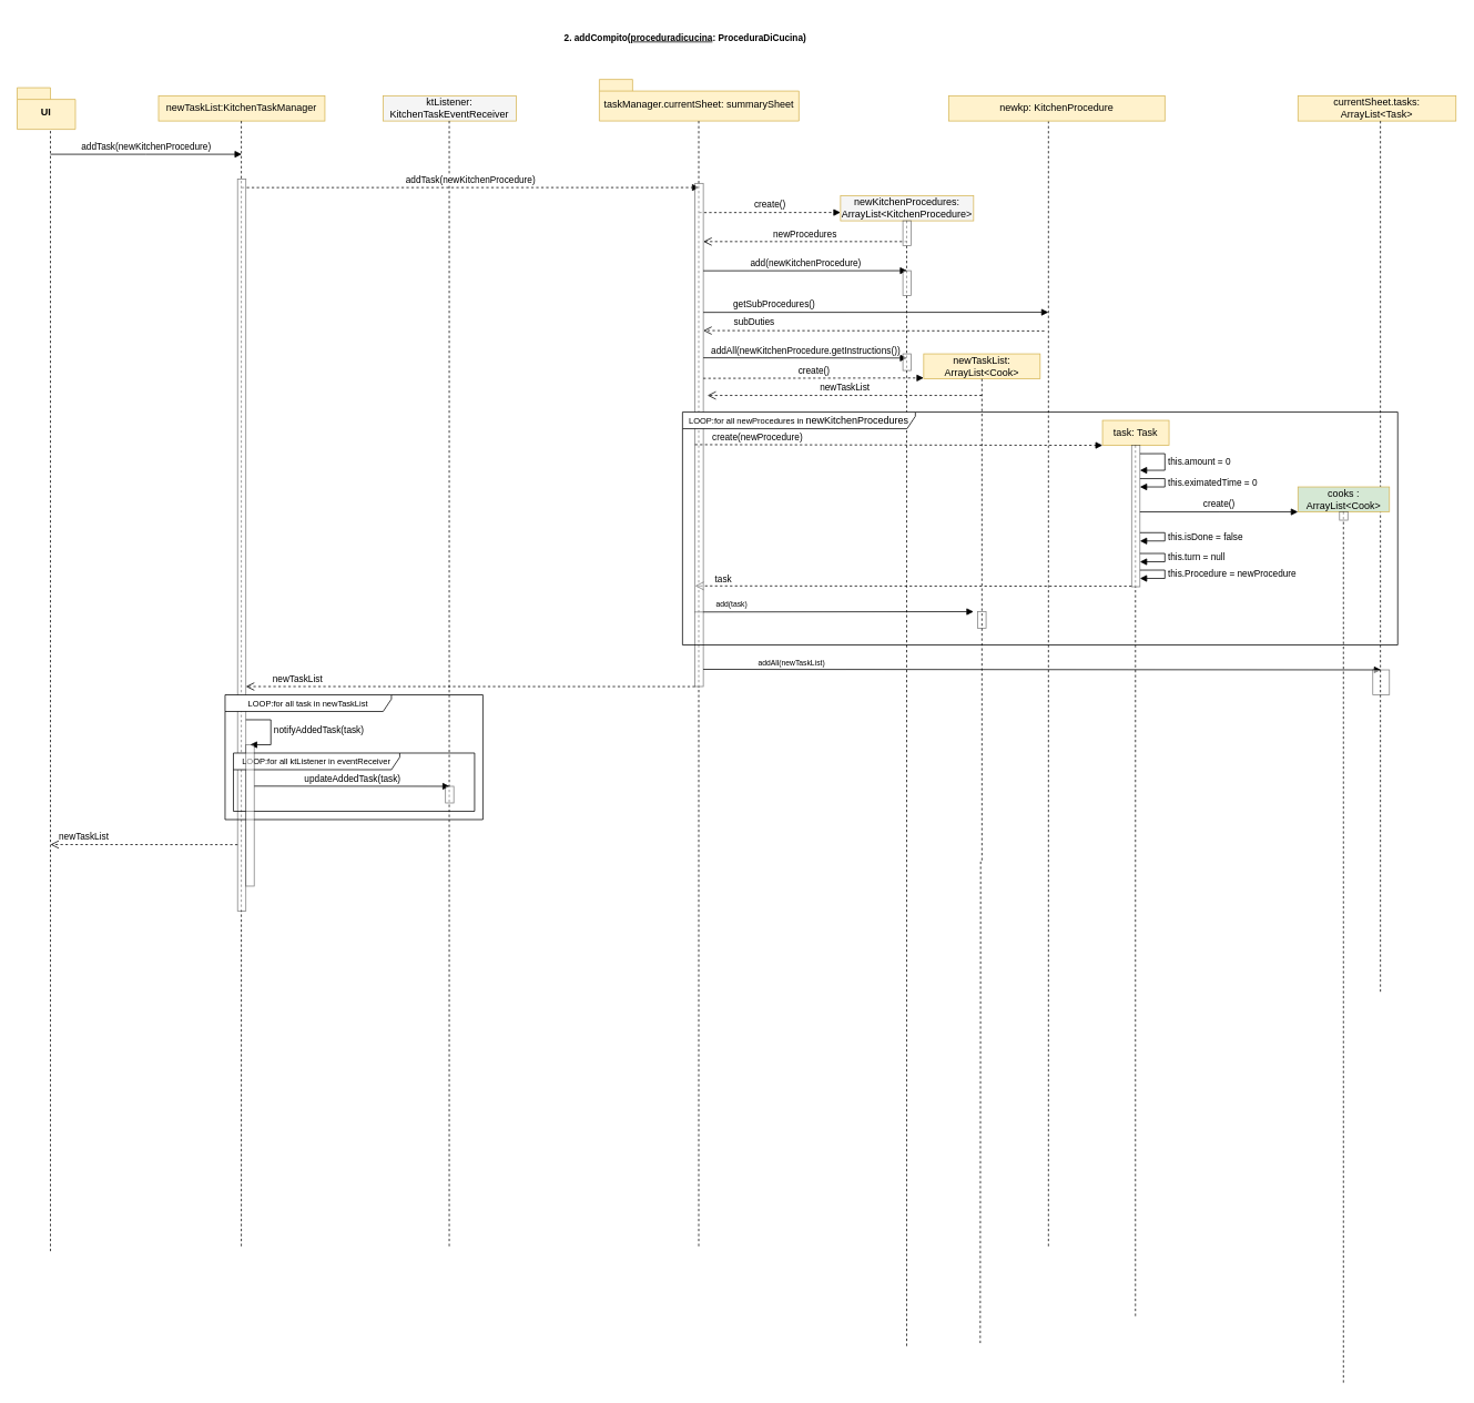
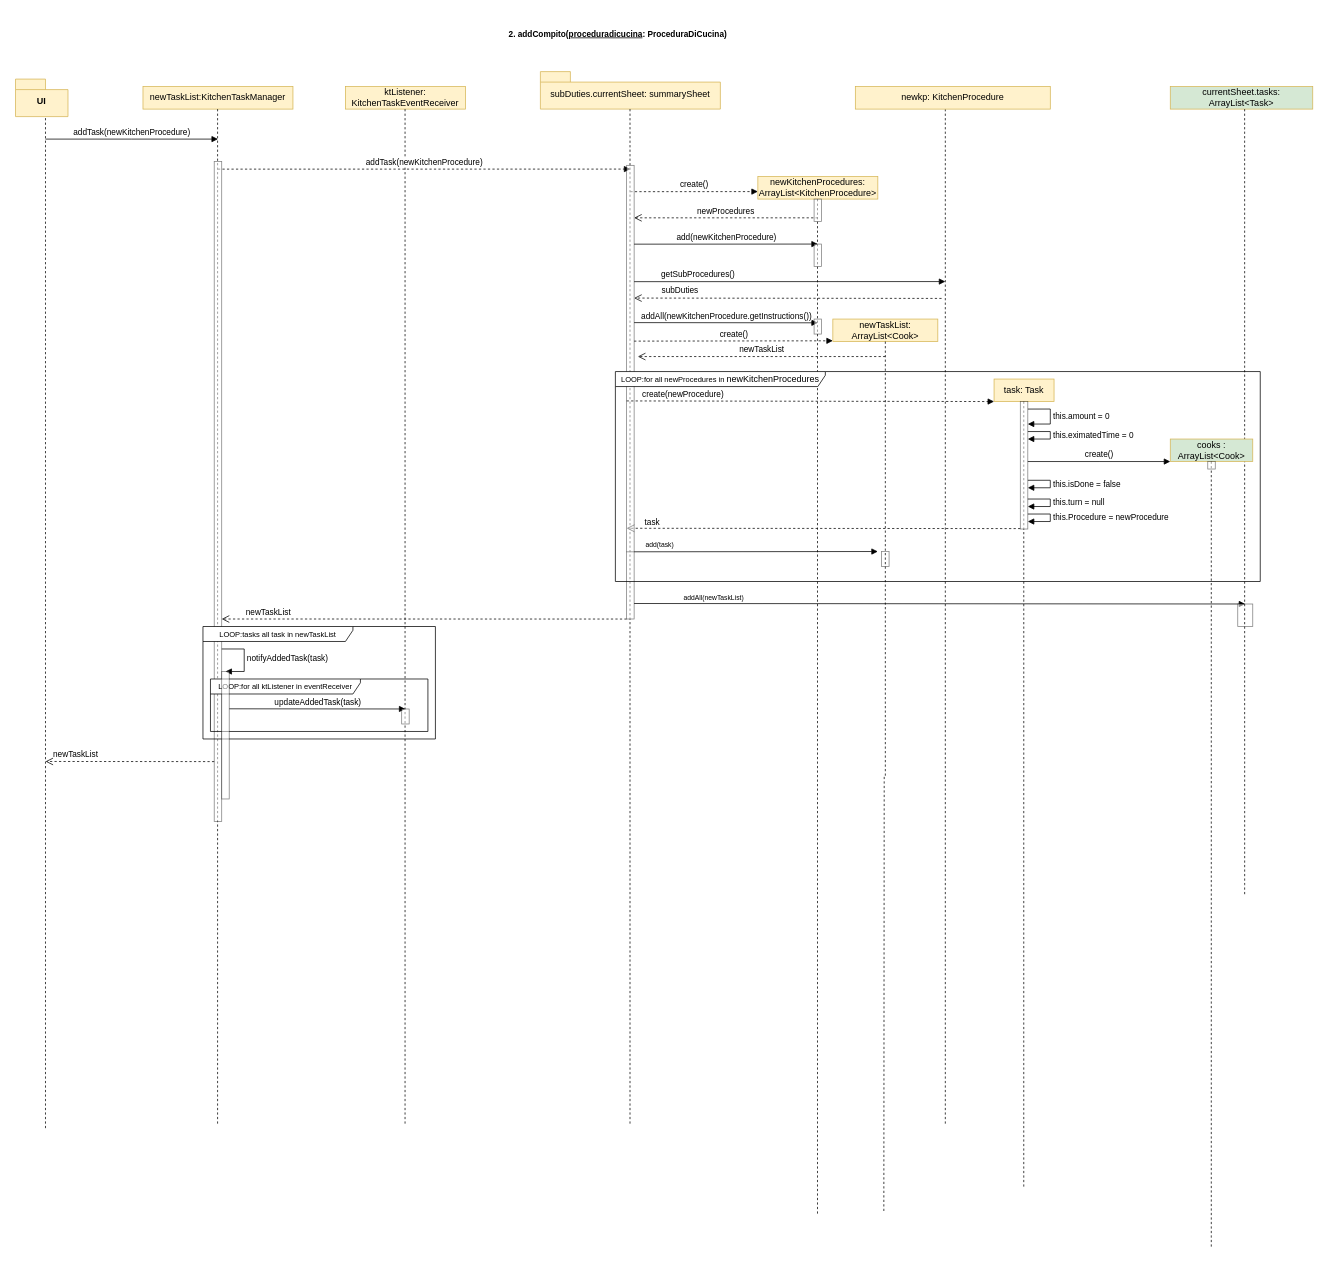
- <mxCell id="5" value="&lt;span style=&quot;font-weight: normal;&quot;&gt;taskManager.currentSheet: summarySheet&lt;/span&gt;" style="shape=folder;fontStyle=1;spacingTop=10;tabWidth=40;tabHeight=14;tabPosition=left;html=1;whiteSpace=wrap;fillColor=#fff2cc;strokeColor=#d6b656;" parent="1" vertex="1"><mxGeometry x="720" y="95" width="240" height="50" as="geometry" /></mxCell>
+ <mxCell id="5" value="&lt;span style=&quot;font-weight: normal;&quot;&gt;subDuties.currentSheet: summarySheet&lt;/span&gt;" style="shape=folder;fontStyle=1;spacingTop=10;tabWidth=40;tabHeight=14;tabPosition=left;html=1;whiteSpace=wrap;fillColor=#fff2cc;strokeColor=#d6b656;" parent="1" vertex="1"><mxGeometry x="720" y="95" width="240" height="50" as="geometry" /></mxCell>
- <mxCell id="7" value="ktListener: KitchenTaskEventReceiver" style="html=1;whiteSpace=wrap;fillColor=#f5f5f5;strokeColor=#d6b656;" parent="1" vertex="1"><mxGeometry x="460" y="115" width="160" height="30" as="geometry" /></mxCell>
+ <mxCell id="7" value="ktListener: KitchenTaskEventReceiver" style="html=1;whiteSpace=wrap;fillColor=#fff2cc;strokeColor=#d6b656;" parent="1" vertex="1"><mxGeometry x="460" y="115" width="160" height="30" as="geometry" /></mxCell>
- <mxCell id="48" value="currentSheet.tasks: ArrayList&amp;lt;Task&amp;gt;" style="html=1;whiteSpace=wrap;fillColor=#fff2cc;strokeColor=#d6b656;" parent="1" vertex="1"><mxGeometry x="1560" y="115" width="190" height="30" as="geometry" /></mxCell>
+ <mxCell id="48" value="currentSheet.tasks: ArrayList&amp;lt;Task&amp;gt;" style="html=1;whiteSpace=wrap;fillColor=#d5e8d4;strokeColor=#d6b656;" parent="1" vertex="1"><mxGeometry x="1560" y="115" width="190" height="30" as="geometry" /></mxCell>
- <mxCell id="34" value="newKitchenProcedures: ArrayList&amp;lt;KitchenProcedure&amp;gt;" style="html=1;whiteSpace=wrap;fillColor=#f5f5f5;strokeColor=#d6b656;" parent="1" vertex="1"><mxGeometry x="1010" y="235" width="160" height="30" as="geometry" /></mxCell>
+ <mxCell id="34" value="newKitchenProcedures: ArrayList&amp;lt;KitchenProcedure&amp;gt;" style="html=1;whiteSpace=wrap;fillColor=#fff2cc;strokeColor=#d6b656;" parent="1" vertex="1"><mxGeometry x="1010" y="235" width="160" height="30" as="geometry" /></mxCell>
- <mxCell id="51" value="&lt;font style=&quot;font-size: 10px;&quot;&gt;LOOP:for all task in newTaskList&lt;/font&gt;" style="shape=umlFrame;whiteSpace=wrap;html=1;pointerEvents=0;width=200;height=20;" parent="1" vertex="1"><mxGeometry x="270" y="835" width="310" height="150" as="geometry" /></mxCell>
+ <mxCell id="51" value="&lt;font style=&quot;font-size: 10px;&quot;&gt;LOOP:tasks all task in newTaskList&lt;/font&gt;" style="shape=umlFrame;whiteSpace=wrap;html=1;pointerEvents=0;width=200;height=20;" parent="1" vertex="1"><mxGeometry x="270" y="835" width="310" height="150" as="geometry" /></mxCell>
